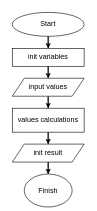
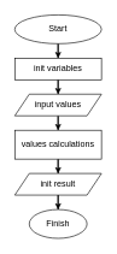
- <mxCell id="12" value="Finish" style="ellipse;whiteSpace=wrap;html=1;" vertex="1" parent="1"><mxGeometry x="40" y="290" width="80" height="55" as="geometry" /></mxCell>
+ <mxCell id="12" value="Finish" style="ellipse;whiteSpace=wrap;html=1;" vertex="1" parent="1"><mxGeometry x="40" y="290" width="80" height="40" as="geometry" /></mxCell>
